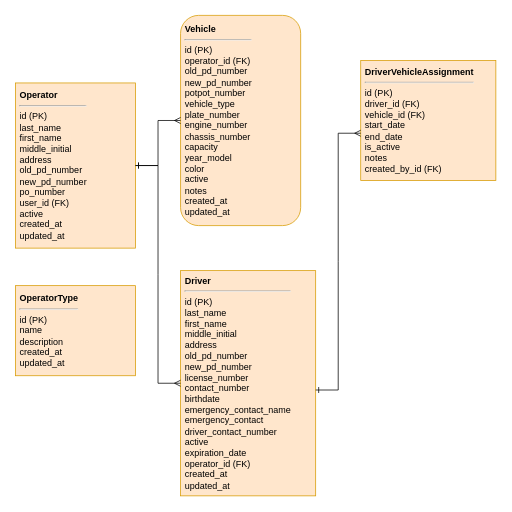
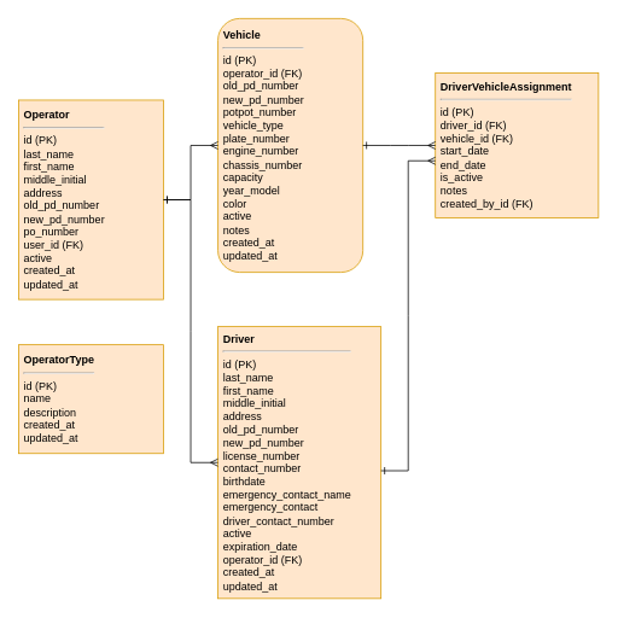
+ <mxCell id="10" value="" style="edgeStyle=entityRelationEdgeStyle;fontSize=12;html=1;endArrow=ERmany;startArrow=ERone;rounded=0;exitX=1;exitY=0.5;exitDx=0;exitDy=0;entryX=0;entryY=0.5;entryDx=0;entryDy=0;startFill=0;" parent="1" source="4" target="6" edge="1"><mxGeometry width="100" height="100" relative="1" as="geometry"><mxPoint x="190" y="230" as="sourcePoint" /><mxPoint x="290" y="130" as="targetPoint" /></mxGeometry></mxCell>
